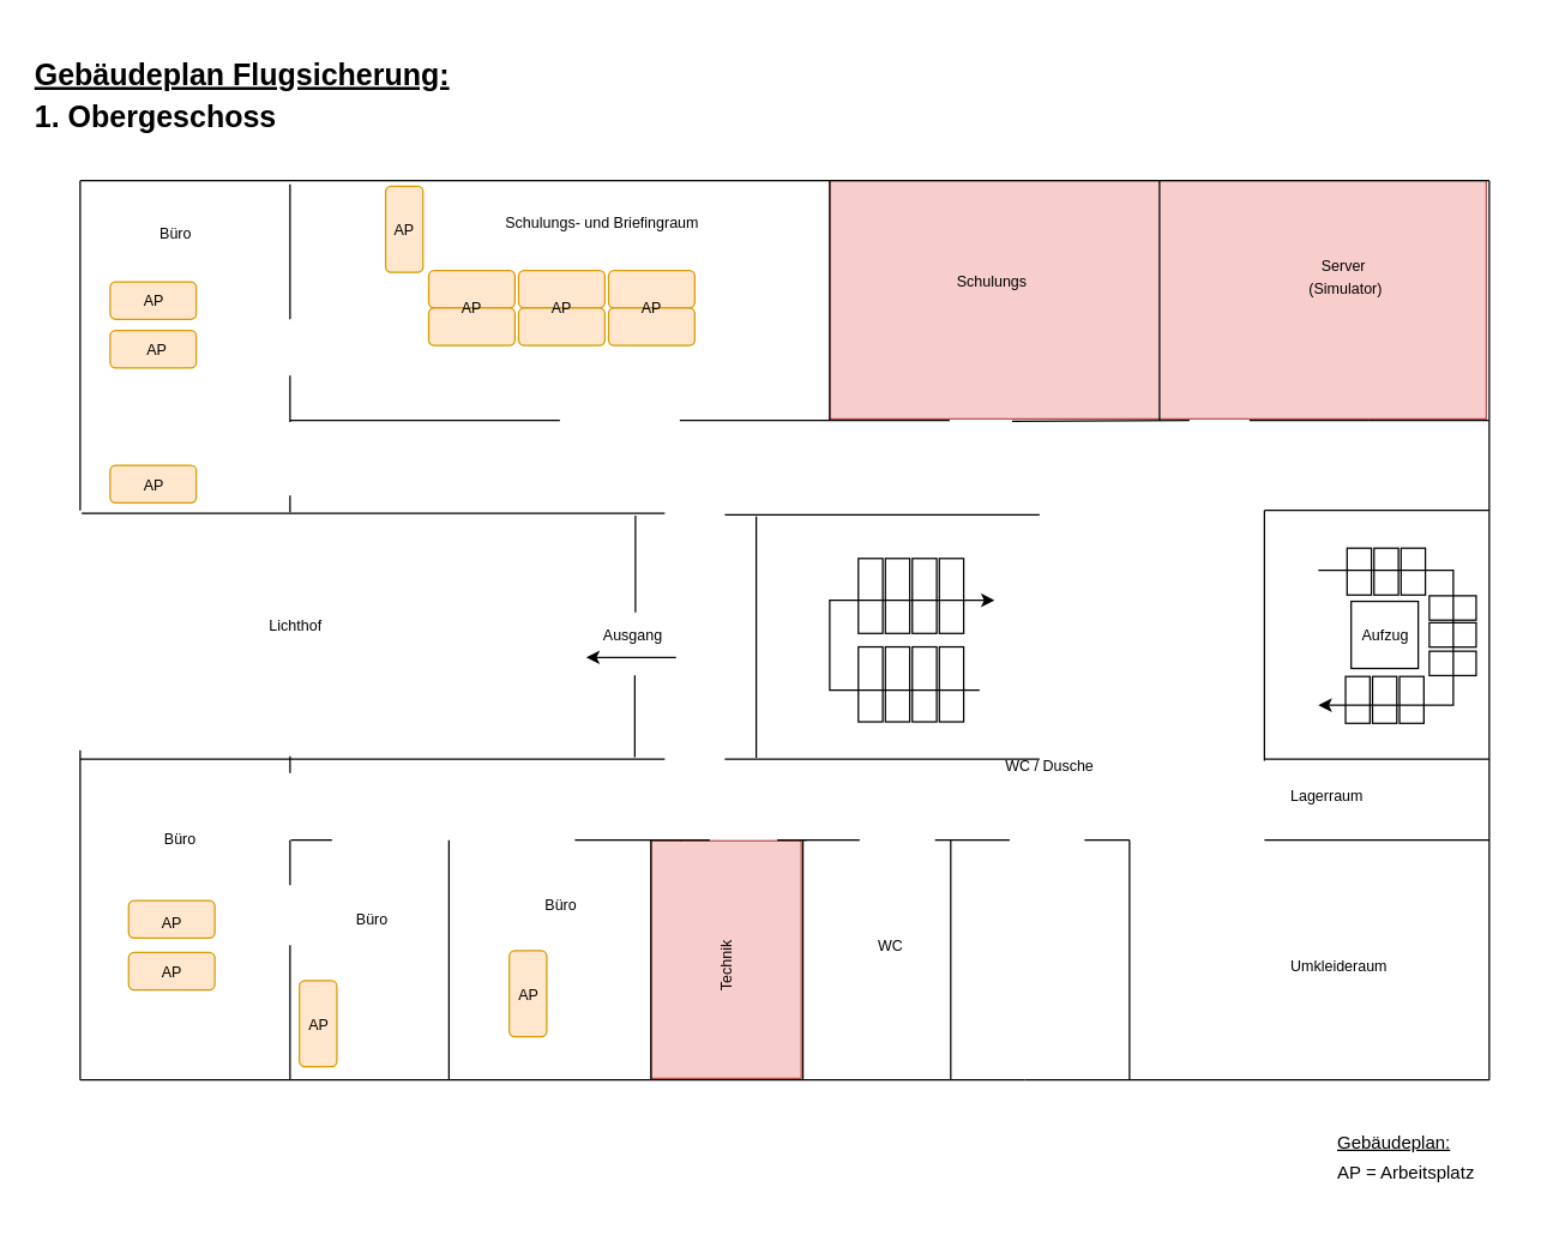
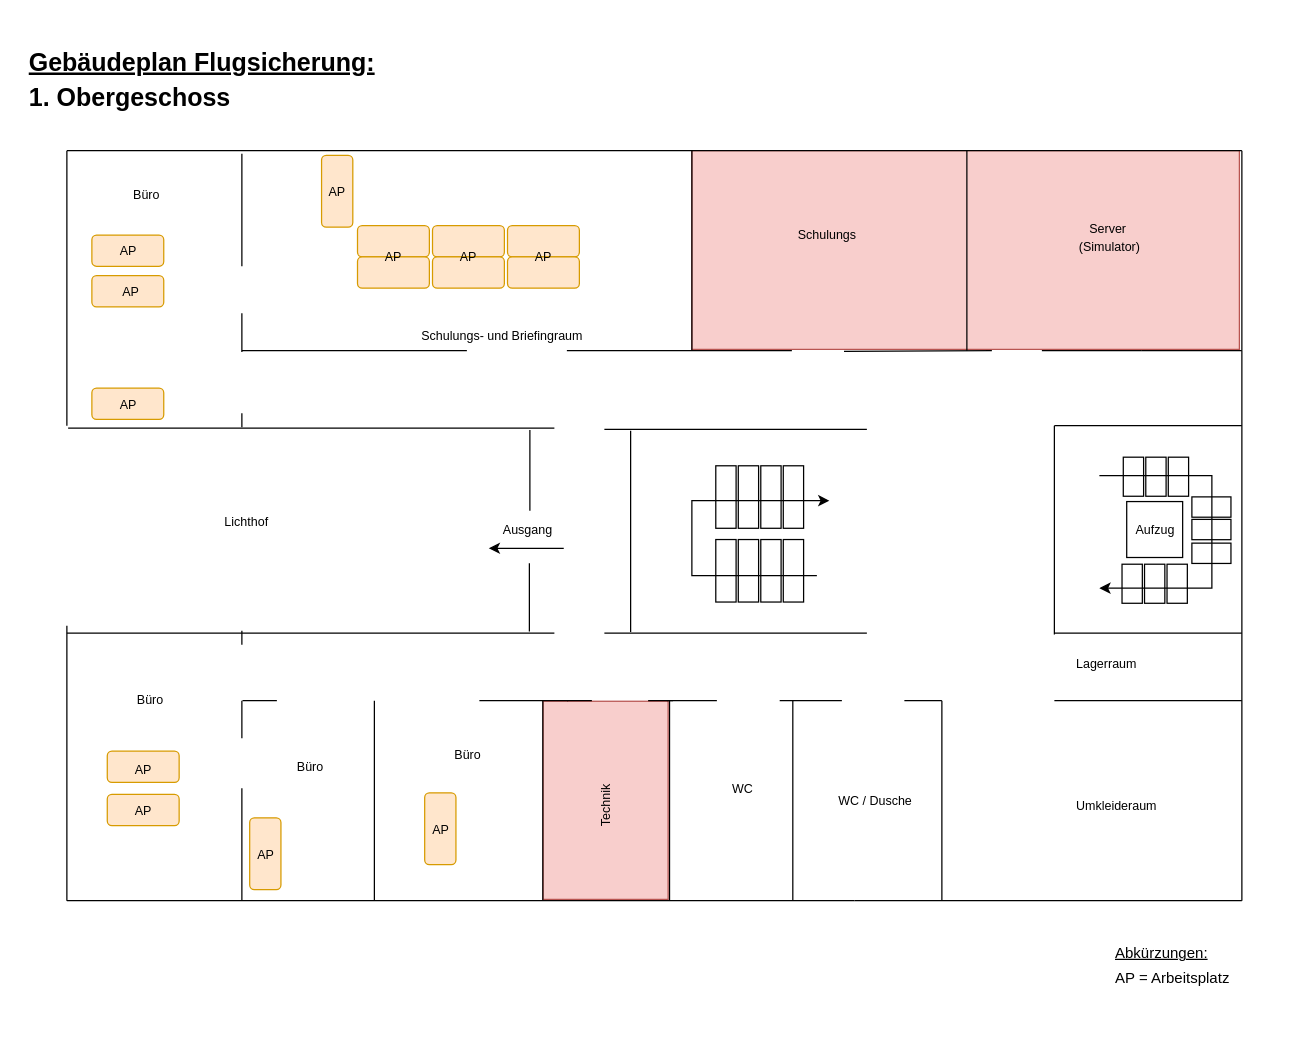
- <mxCell id="110" value="&lt;font size=&quot;1&quot;&gt;Schulungs- und Briefingraum&lt;/font&gt;" style="text;html=1;align=center;verticalAlign=middle;whiteSpace=wrap;rounded=0;" parent="1" vertex="1"><mxGeometry x="323" y="125" width="157" height="45" as="geometry" /></mxCell>
+ <mxCell id="110" value="&lt;font size=&quot;1&quot;&gt;Schulungs- und Briefingraum&lt;/font&gt;" style="text;html=1;align=center;verticalAlign=middle;whiteSpace=wrap;rounded=0;" parent="1" vertex="1"><mxGeometry x="323" y="245" width="157" height="45" as="geometry" /></mxCell>
- <mxCell id="105" value="&lt;font size=&quot;1&quot;&gt;Server&amp;nbsp;&lt;/font&gt;&lt;div&gt;&lt;font size=&quot;1&quot;&gt;(Simulator)&lt;/font&gt;&lt;/div&gt;" style="text;html=1;align=center;verticalAlign=middle;whiteSpace=wrap;rounded=0;" parent="1" vertex="1"><mxGeometry x="850" y="157" width="94.51" height="53.5" as="geometry" /></mxCell>
+ <mxCell id="105" value="&lt;font size=&quot;1&quot;&gt;Server&amp;nbsp;&lt;/font&gt;&lt;div&gt;&lt;font size=&quot;1&quot;&gt;(Simulator)&lt;/font&gt;&lt;/div&gt;" style="text;html=1;align=center;verticalAlign=middle;whiteSpace=wrap;rounded=0;" parent="1" vertex="1"><mxGeometry x="840" y="162" width="94.51" height="53.5" as="geometry" /></mxCell>
- <mxCell id="69" value="&lt;font size=&quot;1&quot;&gt;WC / Dusche&lt;/font&gt;" style="text;html=1;align=center;verticalAlign=middle;whiteSpace=wrap;rounded=0;" parent="1" vertex="1"><mxGeometry x="659.25" y="490" width="82.13" height="40" as="geometry" /></mxCell>
+ <mxCell id="69" value="&lt;font size=&quot;1&quot;&gt;WC / Dusche&lt;/font&gt;" style="text;html=1;align=center;verticalAlign=middle;whiteSpace=wrap;rounded=0;" parent="1" vertex="1"><mxGeometry x="659.25" y="620" width="82.13" height="40" as="geometry" /></mxCell>
- <mxCell id="106" value="&lt;font style=&quot;font-size: 12px;&quot;&gt;&lt;u&gt;Gebäudeplan:&lt;/u&gt;&lt;/font&gt;&lt;div&gt;&lt;font style=&quot;font-size: 12px;&quot;&gt;AP = Arbeitsplatz&lt;/font&gt;&lt;/div&gt;" style="text;strokeColor=none;fillColor=none;html=1;align=left;verticalAlign=middle;whiteSpace=wrap;rounded=0;fontSize=16;" parent="1" vertex="1"><mxGeometry x="889.62" y="730" width="120" height="80" as="geometry" /></mxCell>
+ <mxCell id="106" value="&lt;font style=&quot;font-size: 12px;&quot;&gt;&lt;u&gt;Abkürzungen:&lt;/u&gt;&lt;/font&gt;&lt;div&gt;&lt;font style=&quot;font-size: 12px;&quot;&gt;AP = Arbeitsplatz&lt;/font&gt;&lt;/div&gt;" style="text;strokeColor=none;fillColor=none;html=1;align=left;verticalAlign=middle;whiteSpace=wrap;rounded=0;fontSize=16;" parent="1" vertex="1"><mxGeometry x="889.62" y="730" width="120" height="80" as="geometry" /></mxCell>
